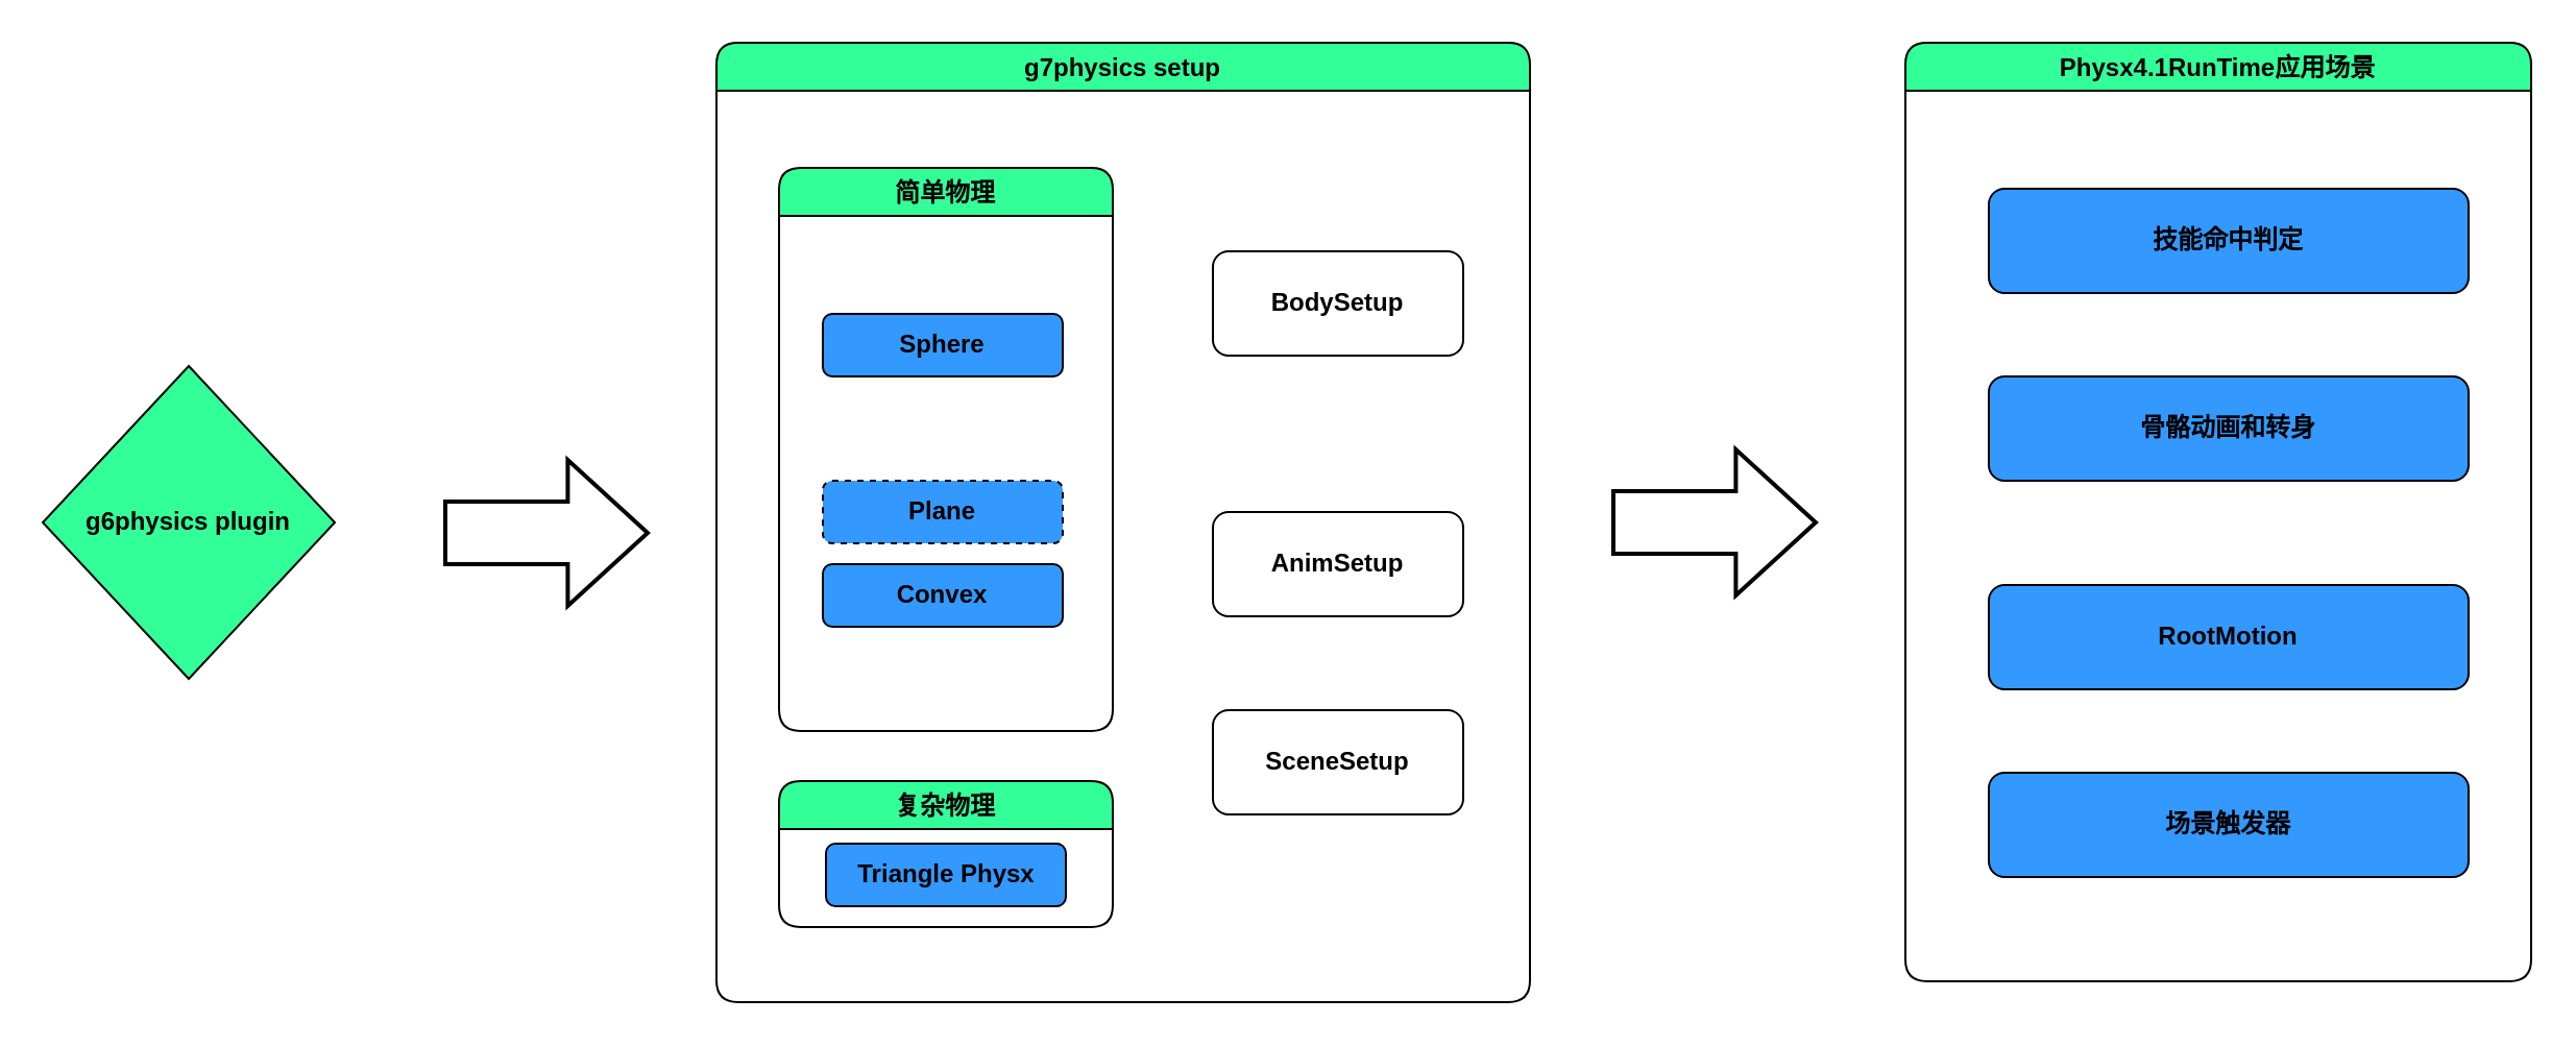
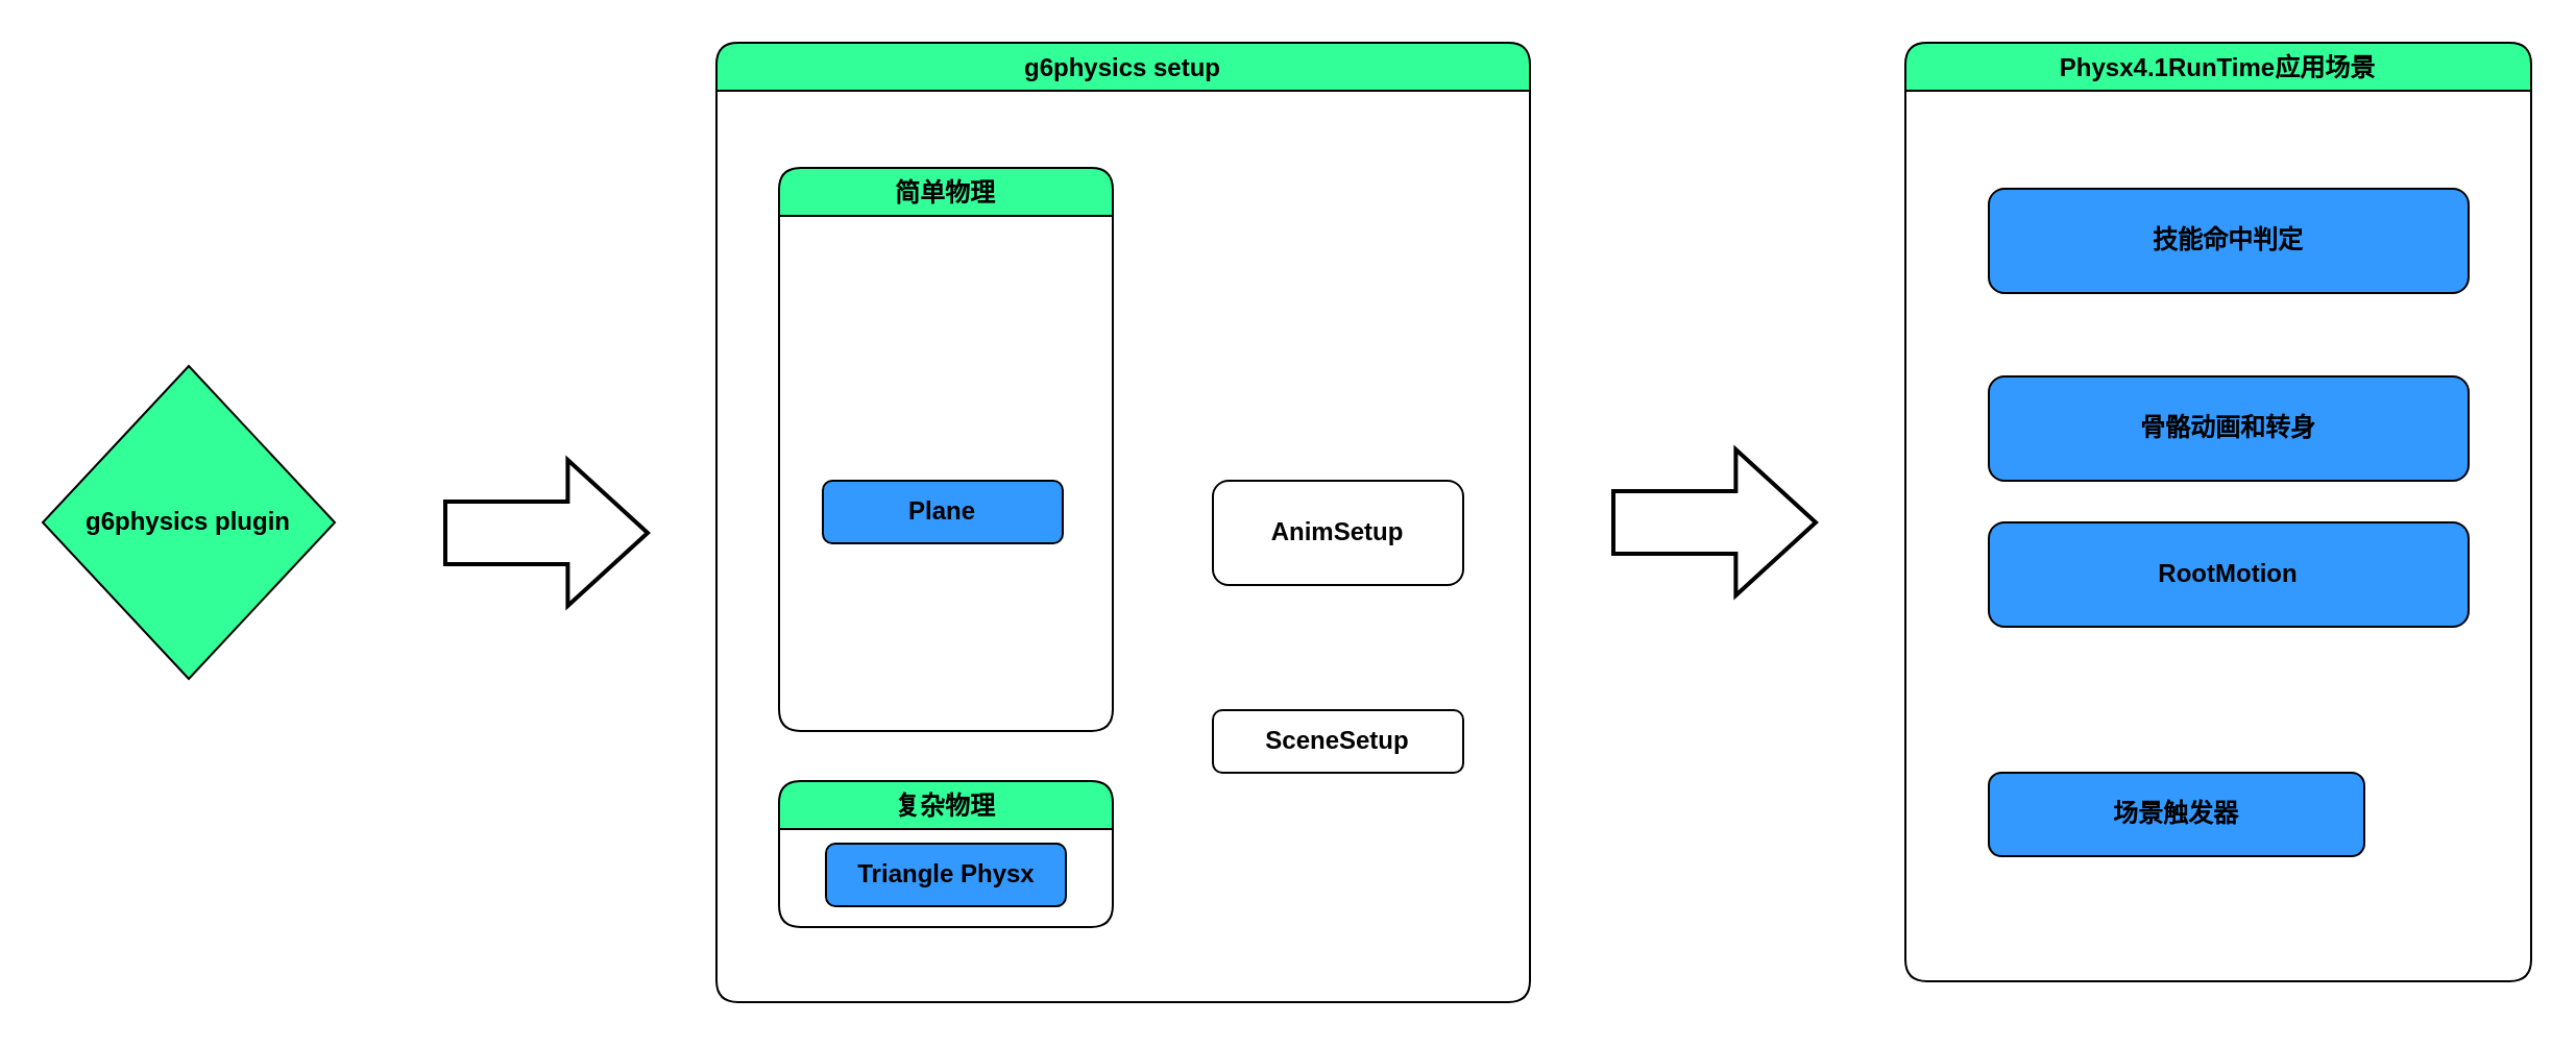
- <mxCell id="9" value="g7physics setup" style="swimlane;rounded=1;shadow=0;glass=0;sketch=0;fillColor=#33FF99;gradientColor=none;" parent="1" vertex="1"><mxGeometry x="343" y="20" width="390" height="460" as="geometry" /></mxCell>
+ <mxCell id="9" value="g6physics setup" style="swimlane;rounded=1;shadow=0;glass=0;sketch=0;fillColor=#33FF99;gradientColor=none;" parent="1" vertex="1"><mxGeometry x="343" y="20" width="390" height="460" as="geometry" /></mxCell>
- <mxCell id="16" value="&lt;b&gt;BodySetup&lt;/b&gt;" style="whiteSpace=wrap;html=1;rounded=1;fillColor=#FFFFFF;" parent="9" vertex="1"><mxGeometry x="238" y="100" width="120" height="50" as="geometry" /></mxCell>
- <mxCell id="11" value="&lt;b&gt;Sphere&lt;/b&gt;" style="whiteSpace=wrap;html=1;rounded=1;fillColor=#3399FF;" parent="10" vertex="1"><mxGeometry x="21" y="70" width="115" height="30" as="geometry" /></mxCell>
- <mxCell id="12" value="&lt;b&gt;Plane&lt;/b&gt;" style="whiteSpace=wrap;html=1;rounded=1;fillColor=#3399FF;dashed=1;" parent="10" vertex="1"><mxGeometry x="21" y="150" width="115" height="30" as="geometry" /></mxCell>
+ <mxCell id="12" value="&lt;b&gt;Plane&lt;/b&gt;" style="whiteSpace=wrap;html=1;rounded=1;fillColor=#3399FF;" parent="10" vertex="1"><mxGeometry x="21" y="150" width="115" height="30" as="geometry" /></mxCell>
- <mxCell id="17" value="&lt;b&gt;AnimSetup&lt;/b&gt;" style="whiteSpace=wrap;html=1;rounded=1;fillColor=#FFFFFF;" parent="9" vertex="1"><mxGeometry x="238" y="225" width="120" height="50" as="geometry" /></mxCell>
+ <mxCell id="17" value="&lt;b&gt;AnimSetup&lt;/b&gt;" style="whiteSpace=wrap;html=1;rounded=1;fillColor=#FFFFFF;" parent="9" vertex="1"><mxGeometry x="238" y="210" width="120" height="50" as="geometry" /></mxCell>
- <mxCell id="13" value="&lt;b&gt;Convex&lt;/b&gt;" style="whiteSpace=wrap;html=1;rounded=1;fillColor=#3399FF;" parent="10" vertex="1"><mxGeometry x="21" y="190" width="115" height="30" as="geometry" /></mxCell>
- <mxCell id="7" value="&lt;b&gt;RootMotion&lt;/b&gt;" style="whiteSpace=wrap;html=1;rounded=1;fillColor=#3399FF;" parent="4" vertex="1"><mxGeometry x="40" y="260" width="230" height="50" as="geometry" /></mxCell>
+ <mxCell id="7" value="&lt;b&gt;RootMotion&lt;/b&gt;" style="whiteSpace=wrap;html=1;rounded=1;fillColor=#3399FF;" parent="4" vertex="1"><mxGeometry x="40" y="230" width="230" height="50" as="geometry" /></mxCell>
- <mxCell id="18" value="&lt;b&gt;SceneSetup&lt;/b&gt;" style="whiteSpace=wrap;html=1;rounded=1;fillColor=#FFFFFF;" parent="9" vertex="1"><mxGeometry x="238" y="320" width="120" height="50" as="geometry" /></mxCell>
+ <mxCell id="18" value="&lt;b&gt;SceneSetup&lt;/b&gt;" style="whiteSpace=wrap;html=1;rounded=1;fillColor=#FFFFFF;" parent="9" vertex="1"><mxGeometry x="238" y="320" width="120" height="30" as="geometry" /></mxCell>
- <mxCell id="8" value="&lt;b&gt;场景触发器&lt;/b&gt;" style="whiteSpace=wrap;html=1;rounded=1;fillColor=#3399FF;" parent="4" vertex="1"><mxGeometry x="40" y="350" width="230" height="50" as="geometry" /></mxCell>
+ <mxCell id="8" value="&lt;b&gt;场景触发器&lt;/b&gt;" style="whiteSpace=wrap;html=1;rounded=1;fillColor=#3399FF;" parent="4" vertex="1"><mxGeometry x="40" y="350" width="180" height="40" as="geometry" /></mxCell>
